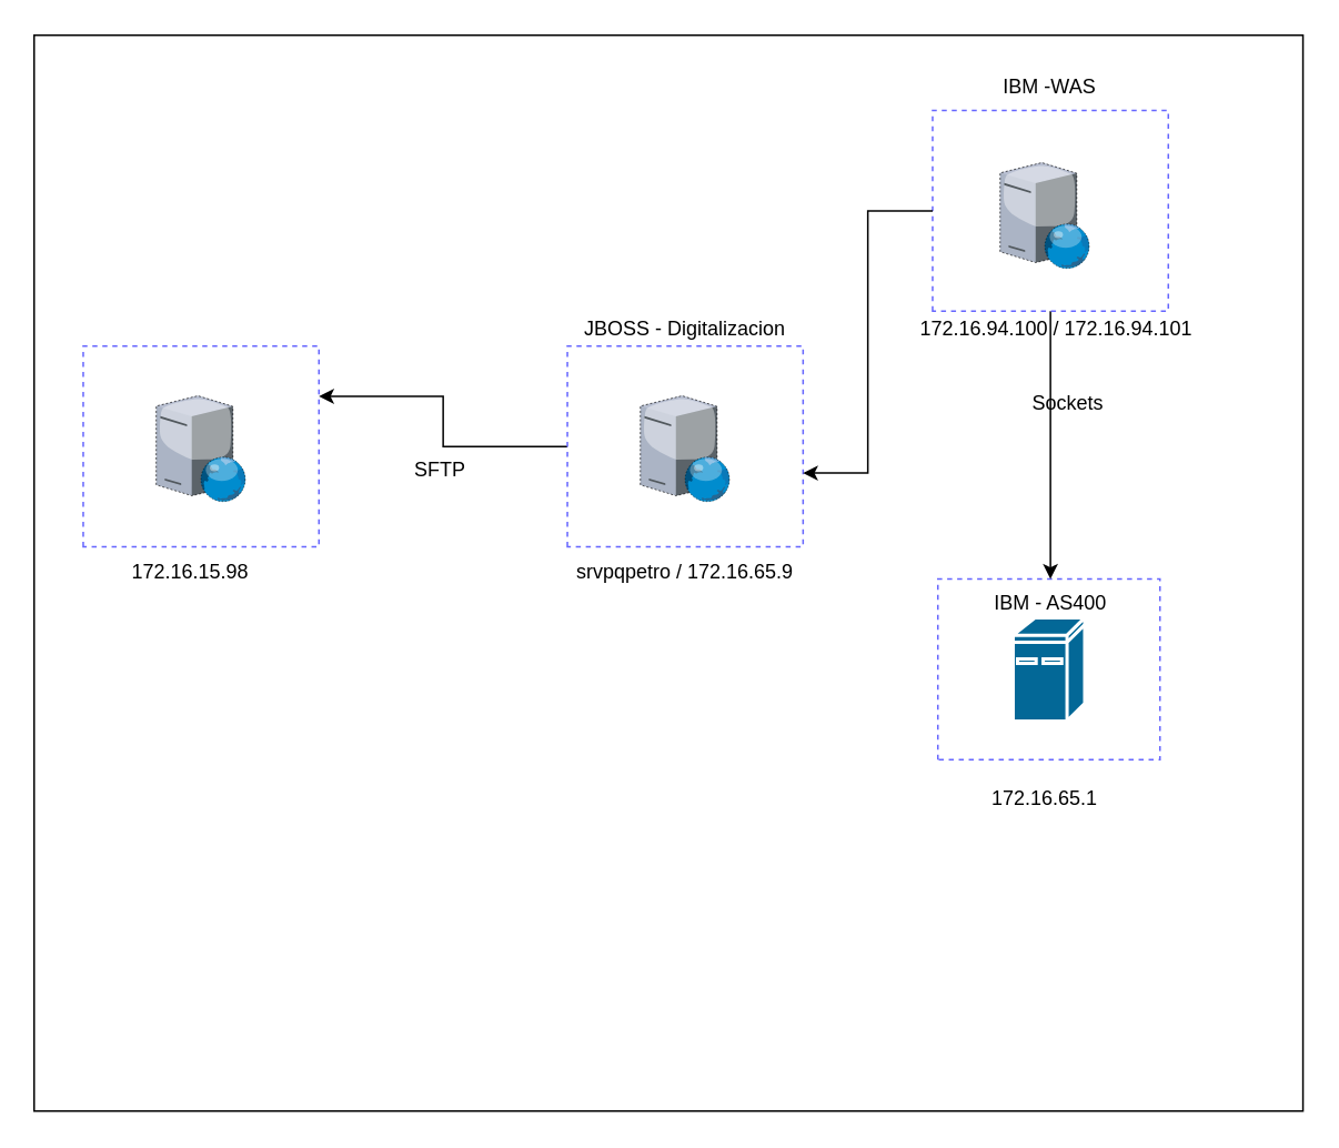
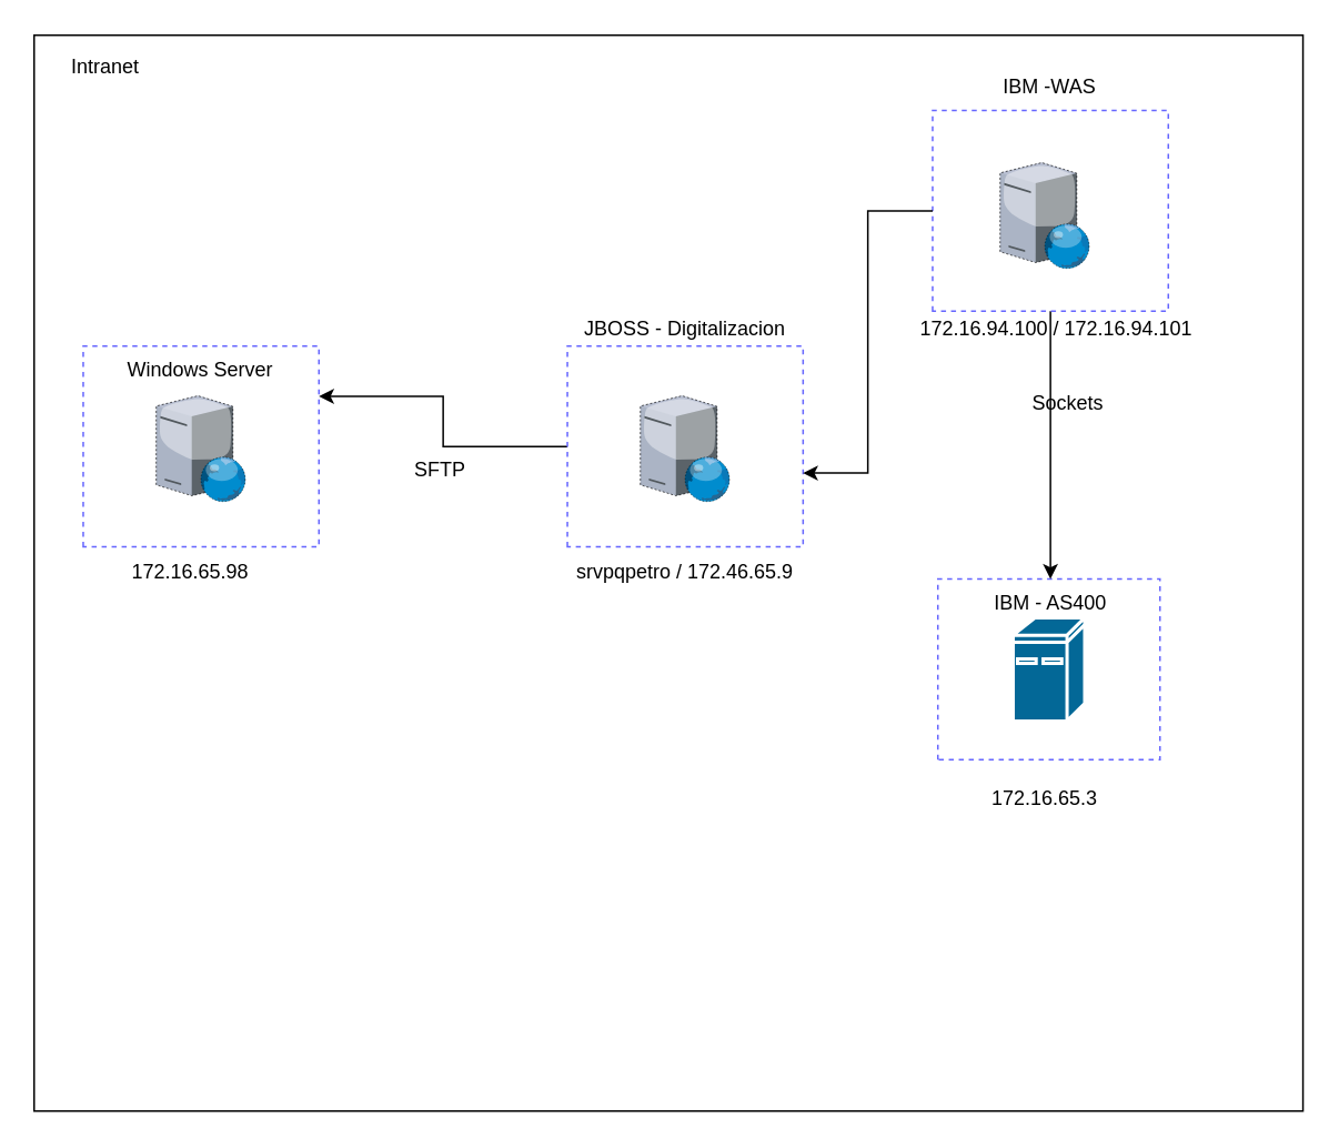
+ <mxCell id="23" value="Intranet" style="text;html=1;strokeColor=none;fillColor=none;align=center;verticalAlign=middle;whiteSpace=wrap;rounded=0;glass=0;dashed=1;fillStyle=auto;" vertex="1" parent="1"><mxGeometry x="33.29" y="25.19" width="60" height="30" as="geometry" /></mxCell>
+ <mxCell id="15" value="Windows Server" style="text;html=1;strokeColor=none;fillColor=none;align=center;verticalAlign=middle;whiteSpace=wrap;rounded=0;glass=0;dashed=1;fillStyle=auto;" vertex="1" parent="1"><mxGeometry x="60" y="207" width="120" height="30" as="geometry" /></mxCell>
- <mxCell id="25" value="&lt;div&gt;&lt;span data-teams=&quot;true&quot;&gt;&lt;span dir=&quot;ltr&quot; class=&quot;ui-provider a b c d e f g h i j k l m n o p q r s t u v w x y z ab ac ae af ag ah ai aj ak&quot;&gt;172.16.15.98&lt;/span&gt;&lt;/span&gt;&lt;br&gt;&lt;/div&gt;" style="text;html=1;strokeColor=none;fillColor=none;align=center;verticalAlign=middle;whiteSpace=wrap;rounded=0;glass=0;dashed=1;fillStyle=auto;" vertex="1" parent="1"><mxGeometry x="20" y="328.49" width="187.57" height="30" as="geometry" /></mxCell>
+ <mxCell id="25" value="&lt;div&gt;&lt;span data-teams=&quot;true&quot;&gt;&lt;span dir=&quot;ltr&quot; class=&quot;ui-provider a b c d e f g h i j k l m n o p q r s t u v w x y z ab ac ae af ag ah ai aj ak&quot;&gt;172.16.65.98&lt;/span&gt;&lt;/span&gt;&lt;br&gt;&lt;/div&gt;" style="text;html=1;strokeColor=none;fillColor=none;align=center;verticalAlign=middle;whiteSpace=wrap;rounded=0;glass=0;dashed=1;fillStyle=auto;" vertex="1" parent="1"><mxGeometry x="20" y="328.49" width="187.57" height="30" as="geometry" /></mxCell>
- <mxCell id="22" value="&lt;div&gt;&lt;span data-teams=&quot;true&quot;&gt;&lt;span dir=&quot;ltr&quot; class=&quot;ui-provider a b c d e f g h i j k l m n o p q r s t u v w x y z ab ac ae af ag ah ai aj ak&quot;&gt;srvpqpetro / 172.16.65.9&lt;/span&gt;&lt;/span&gt;&lt;br&gt;&lt;/div&gt;" style="text;html=1;strokeColor=none;fillColor=none;align=center;verticalAlign=middle;whiteSpace=wrap;rounded=0;glass=0;dashed=1;fillStyle=auto;" vertex="1" parent="1"><mxGeometry x="317.17" y="328.49" width="187.57" height="30" as="geometry" /></mxCell>
+ <mxCell id="22" value="&lt;div&gt;&lt;span data-teams=&quot;true&quot;&gt;&lt;span dir=&quot;ltr&quot; class=&quot;ui-provider a b c d e f g h i j k l m n o p q r s t u v w x y z ab ac ae af ag ah ai aj ak&quot;&gt;srvpqpetro / 172.46.65.9&lt;/span&gt;&lt;/span&gt;&lt;br&gt;&lt;/div&gt;" style="text;html=1;strokeColor=none;fillColor=none;align=center;verticalAlign=middle;whiteSpace=wrap;rounded=0;glass=0;dashed=1;fillStyle=auto;" vertex="1" parent="1"><mxGeometry x="317.17" y="328.49" width="187.57" height="30" as="geometry" /></mxCell>
- <mxCell id="21" value="&lt;br&gt;172.16.65.1" style="text;html=1;strokeColor=none;fillColor=none;align=center;verticalAlign=middle;whiteSpace=wrap;rounded=0;glass=0;dashed=1;fillStyle=auto;" vertex="1" parent="1"><mxGeometry x="561.04" y="456.45" width="131.85" height="30" as="geometry" /></mxCell>
+ <mxCell id="21" value="&lt;br&gt;172.16.65.3" style="text;html=1;strokeColor=none;fillColor=none;align=center;verticalAlign=middle;whiteSpace=wrap;rounded=0;glass=0;dashed=1;fillStyle=auto;" vertex="1" parent="1"><mxGeometry x="561.04" y="456.45" width="131.85" height="30" as="geometry" /></mxCell>
